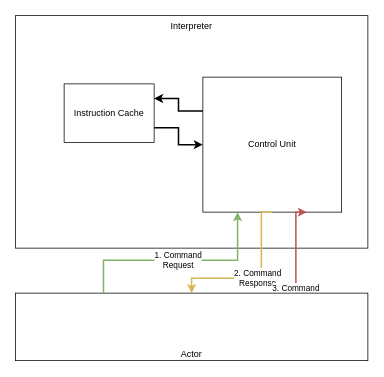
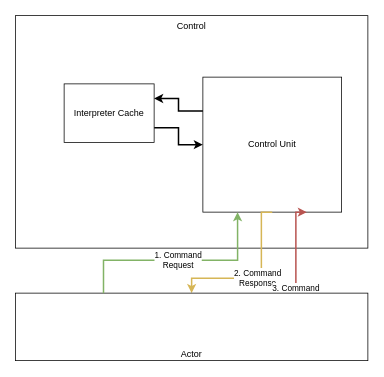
- <mxCell id="2" value="Interpreter" style="rounded=0;whiteSpace=wrap;html=1;shadow=0;comic=0;verticalAlign=top;" vertex="1" parent="1"><mxGeometry x="20" y="20" width="470" height="310" as="geometry" /></mxCell>
+ <mxCell id="2" value="Control" style="rounded=0;whiteSpace=wrap;html=1;shadow=0;comic=0;verticalAlign=top;" vertex="1" parent="1"><mxGeometry x="20" y="20" width="470" height="310" as="geometry" /></mxCell>
- <mxCell id="5" value="Instruction Cache" style="rounded=0;whiteSpace=wrap;html=1;" vertex="1" parent="1"><mxGeometry x="85" y="111" width="120" height="78" as="geometry" /></mxCell>
+ <mxCell id="5" value="Interpreter Cache" style="rounded=0;whiteSpace=wrap;html=1;" vertex="1" parent="1"><mxGeometry x="85" y="111" width="120" height="78" as="geometry" /></mxCell>
